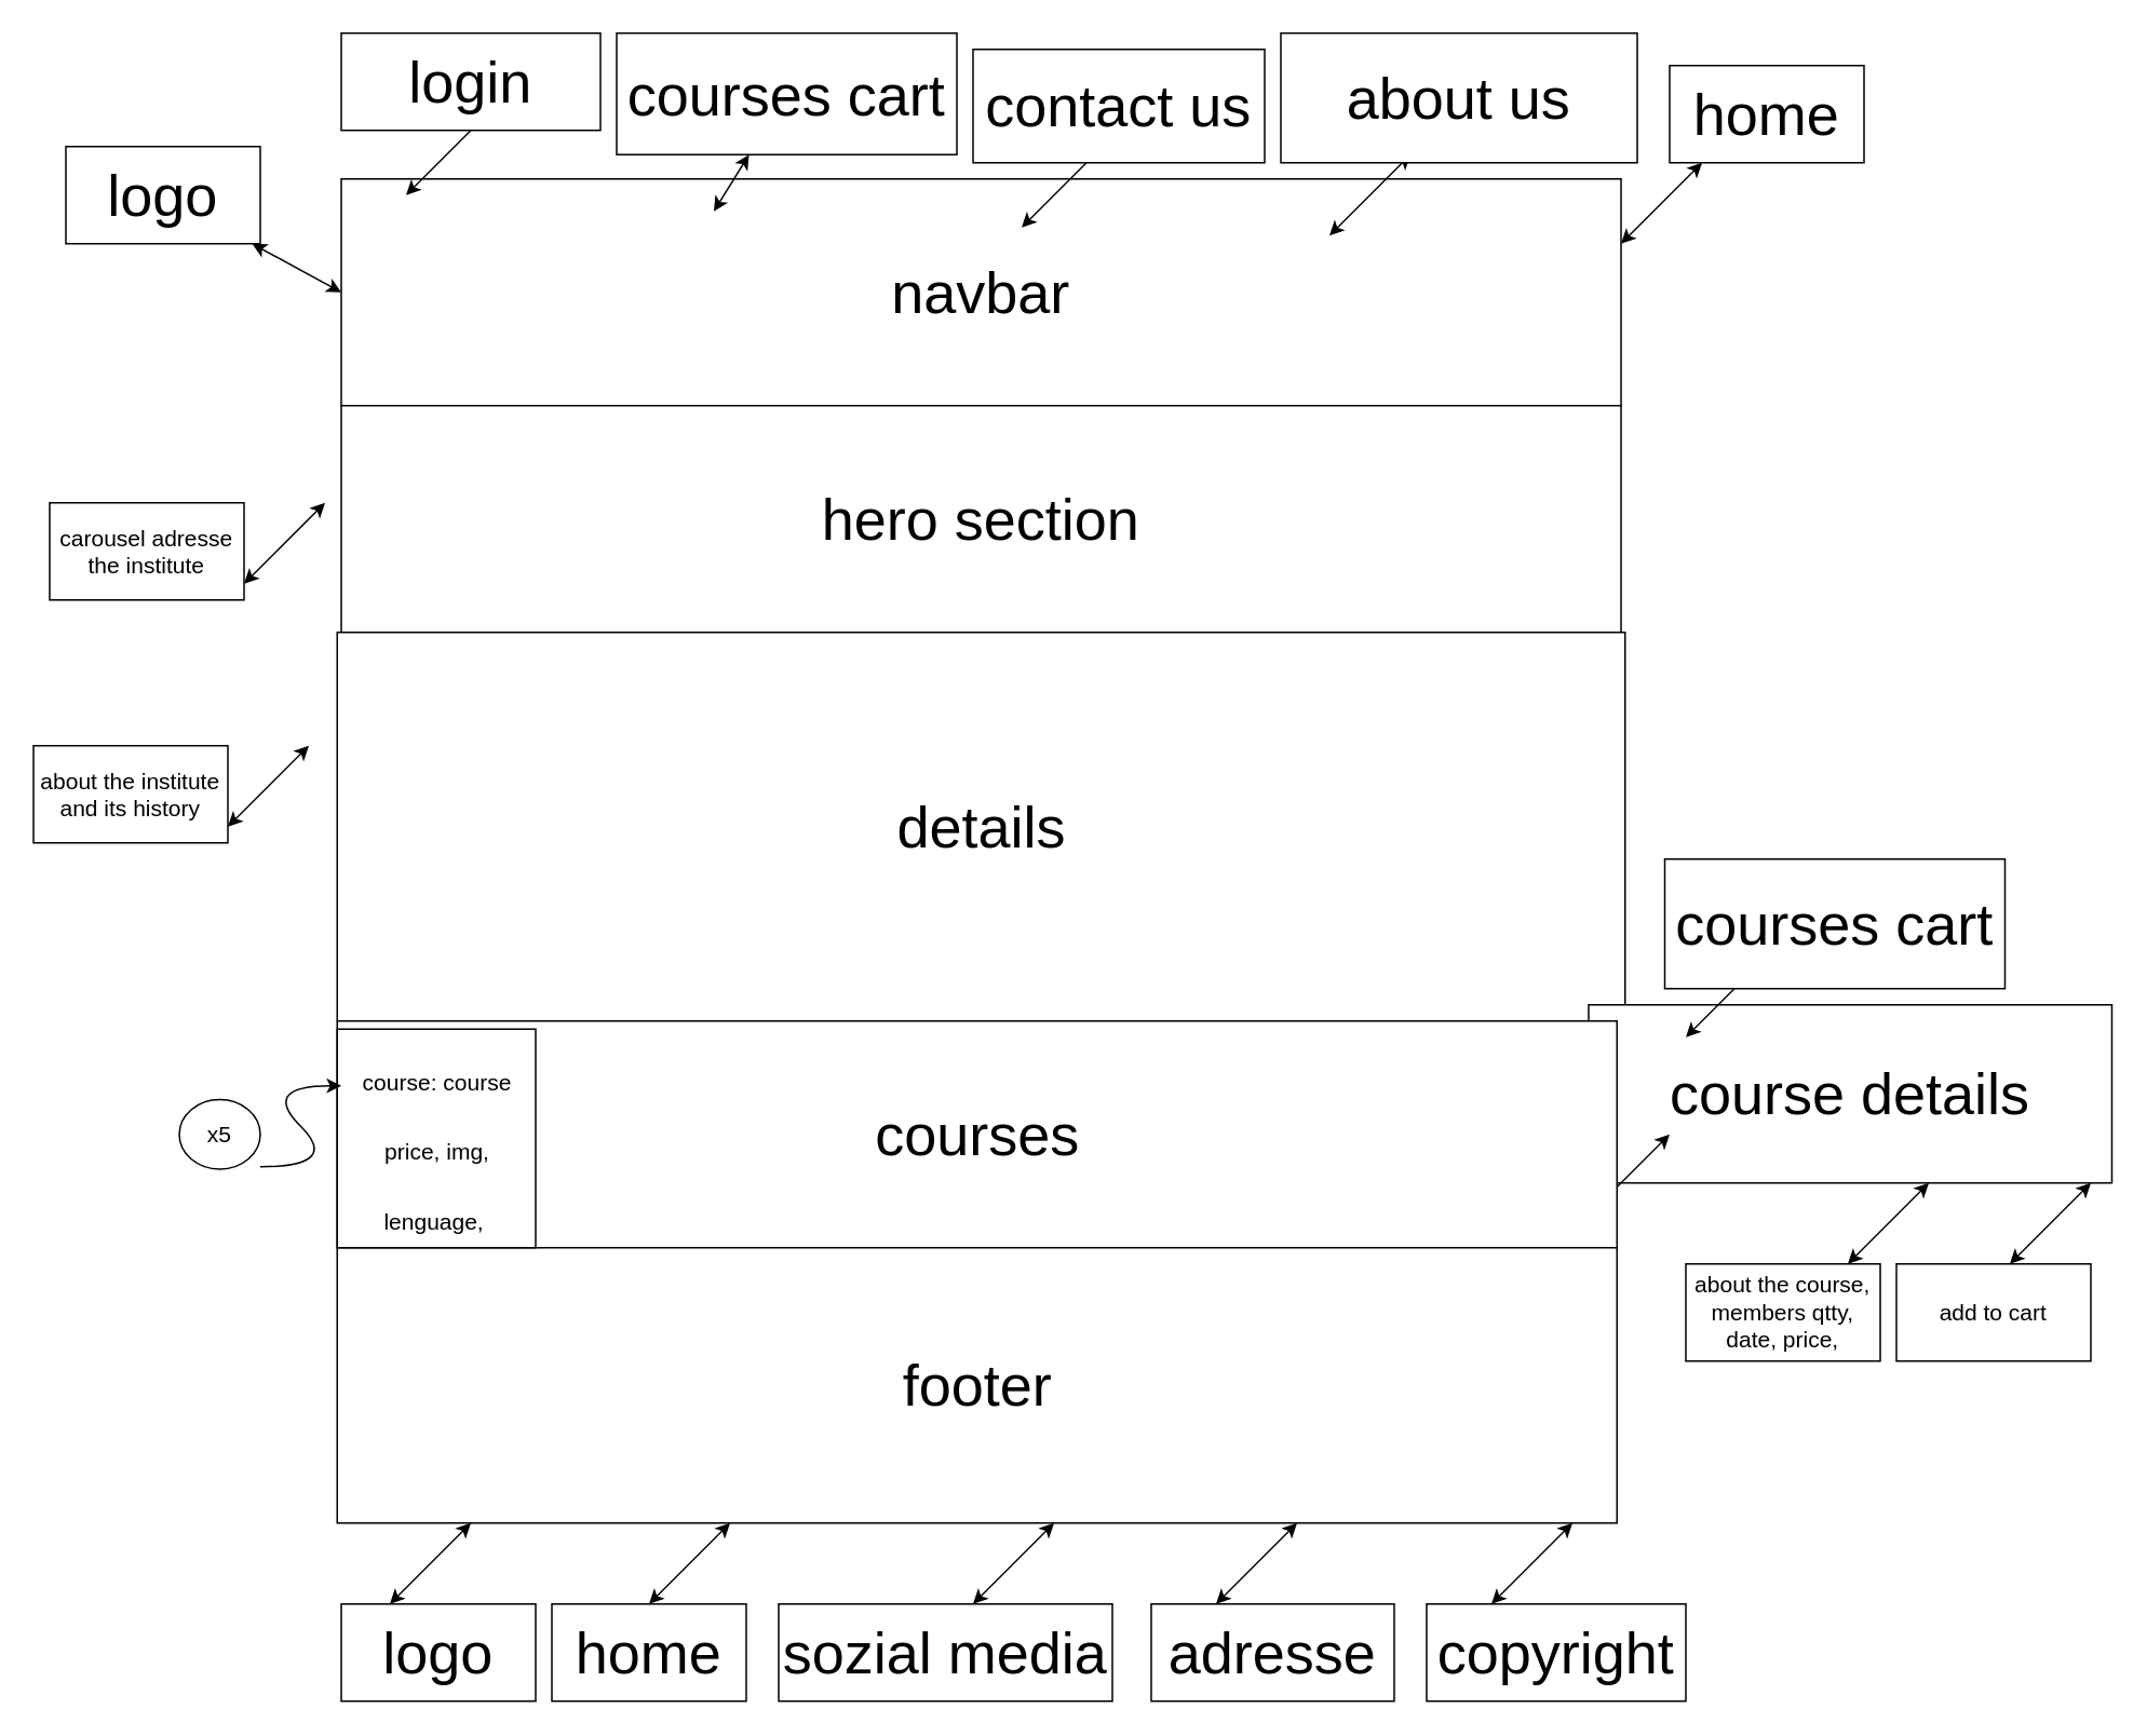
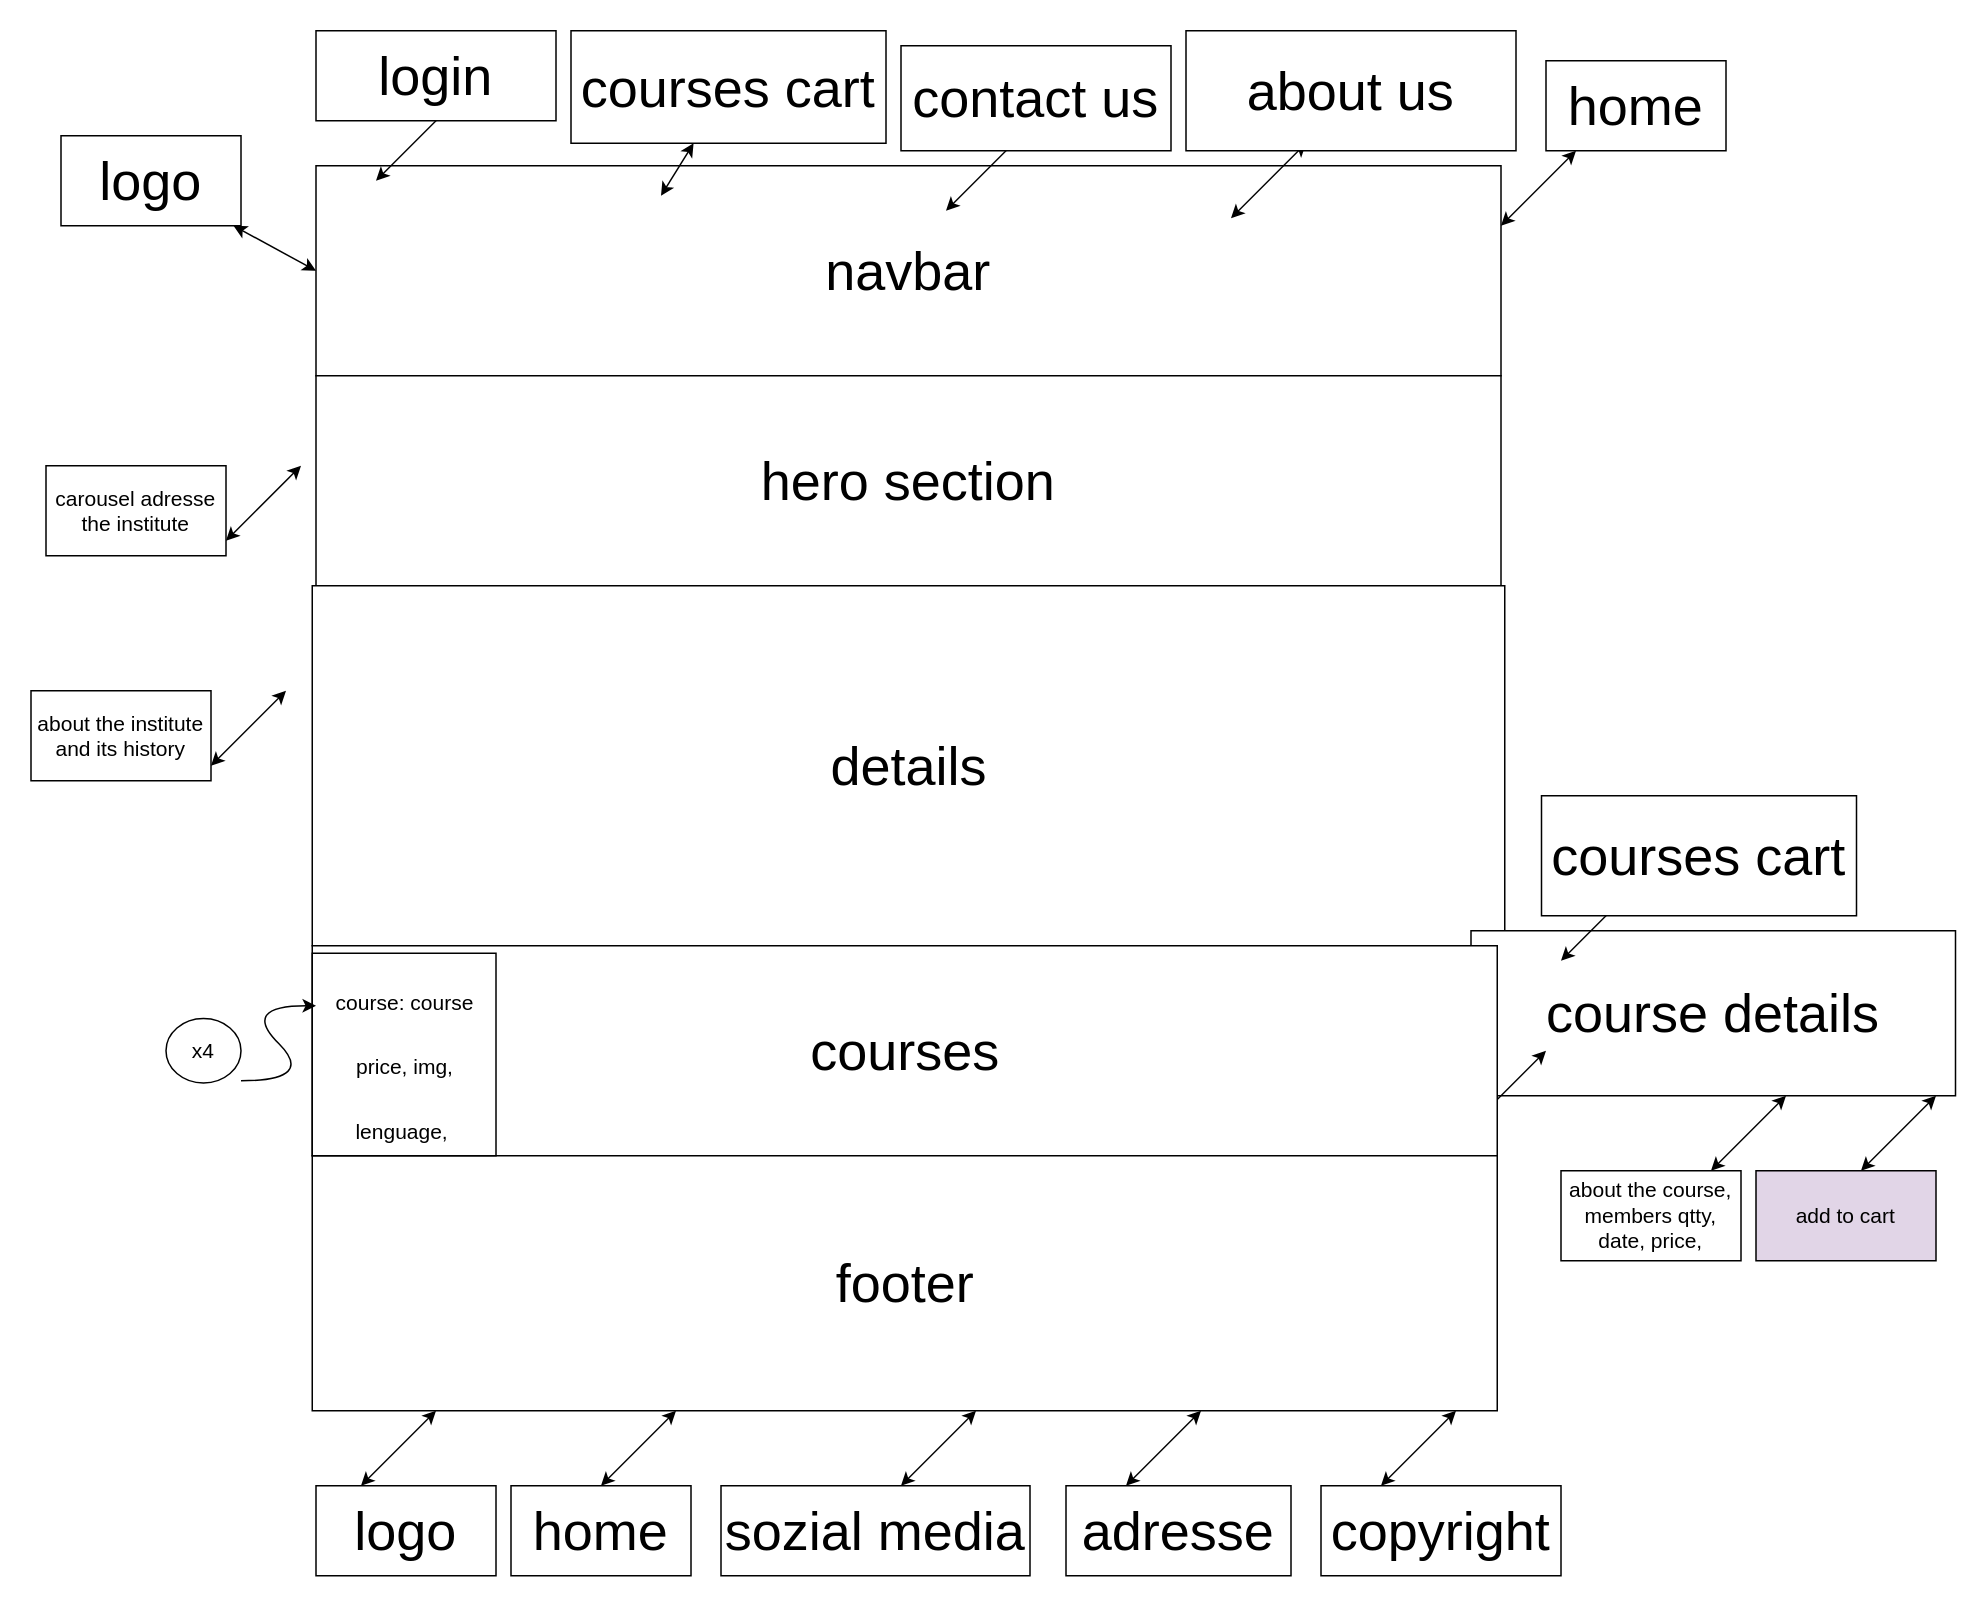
- <mxCell id="34" value="x5" style="ellipse;whiteSpace=wrap;html=1;fontSize=14;" parent="1" vertex="1"><mxGeometry x="110" y="678.5" width="50" height="43" as="geometry" /></mxCell>
+ <mxCell id="34" value="x4" style="ellipse;whiteSpace=wrap;html=1;fontSize=14;" parent="1" vertex="1"><mxGeometry x="110" y="678.5" width="50" height="43" as="geometry" /></mxCell>
- <mxCell id="38" value="add to cart" style="rounded=0;whiteSpace=wrap;html=1;fontSize=14;" parent="1" vertex="1"><mxGeometry x="1170" y="780" width="120" height="60" as="geometry" /></mxCell>
+ <mxCell id="38" value="add to cart" style="rounded=0;whiteSpace=wrap;html=1;fontSize=14;fillColor=#e1d5e7;" parent="1" vertex="1"><mxGeometry x="1170" y="780" width="120" height="60" as="geometry" /></mxCell>
